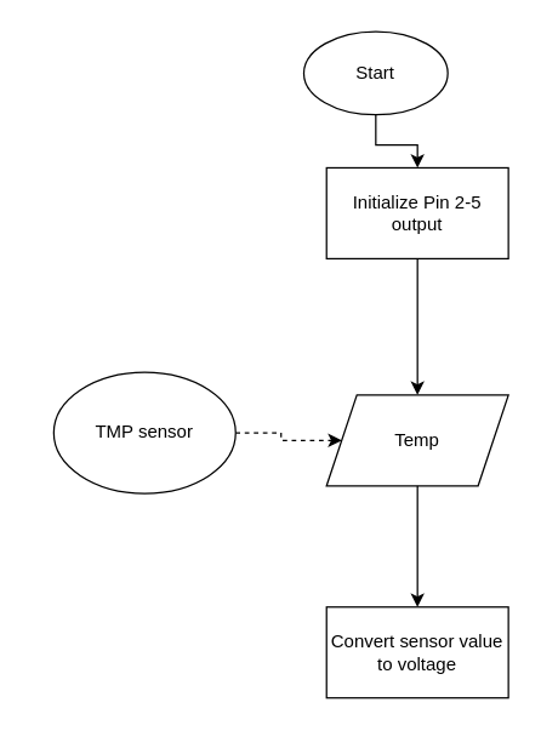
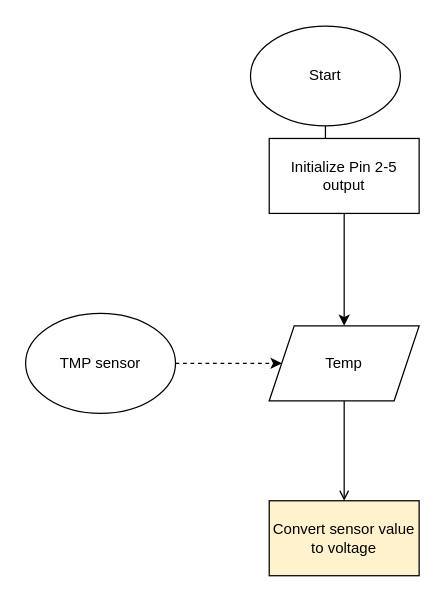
- <mxCell id="3" value="Start" style="ellipse;whiteSpace=wrap;html=1;" vertex="1" parent="1"><mxGeometry x="200" y="20" width="95" height="55" as="geometry" /></mxCell>
+ <mxCell id="3" value="Start" style="ellipse;whiteSpace=wrap;html=1;" vertex="1" parent="1"><mxGeometry x="200" y="20" width="120" height="80" as="geometry" /></mxCell>
- <mxCell id="9" value="TMP sensor" style="ellipse;whiteSpace=wrap;html=1;" vertex="1" parent="1"><mxGeometry x="35" y="245" width="120" height="80" as="geometry" /></mxCell>
+ <mxCell id="9" value="TMP sensor" style="ellipse;whiteSpace=wrap;html=1;" vertex="1" parent="1"><mxGeometry x="20" y="250" width="120" height="80" as="geometry" /></mxCell>
- <mxCell id="6" value="" style="edgeStyle=orthogonalEdgeStyle;rounded=0;orthogonalLoop=1;jettySize=auto;html=1;" edge="1" parent="1" source="7" target="10"><mxGeometry relative="1" as="geometry" /></mxCell>
+ <mxCell id="6" value="" style="edgeStyle=orthogonalEdgeStyle;rounded=0;orthogonalLoop=1;jettySize=auto;html=1;endArrow=open;" edge="1" parent="1" source="7" target="10"><mxGeometry relative="1" as="geometry" /></mxCell>
- <mxCell id="10" value="Convert sensor value to voltage" style="whiteSpace=wrap;html=1;" vertex="1" parent="1"><mxGeometry x="215" y="400" width="120" height="60" as="geometry" /></mxCell>
+ <mxCell id="10" value="Convert sensor value to voltage" style="whiteSpace=wrap;html=1;fillColor=#fff2cc;" vertex="1" parent="1"><mxGeometry x="215" y="400" width="120" height="60" as="geometry" /></mxCell>
